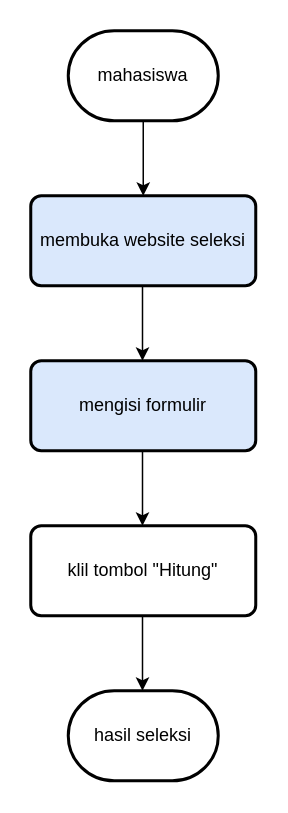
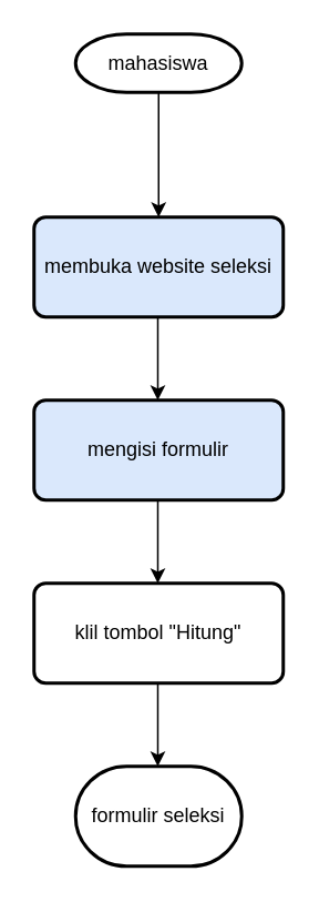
- <mxCell id="2" value="mahasiswa" style="strokeWidth=2;html=1;shape=mxgraph.flowchart.terminator;whiteSpace=wrap;" vertex="1" parent="1"><mxGeometry x="45" y="20" width="100" height="60" as="geometry" /></mxCell>
+ <mxCell id="2" value="mahasiswa" style="strokeWidth=2;html=1;shape=mxgraph.flowchart.terminator;whiteSpace=wrap;" vertex="1" parent="1"><mxGeometry x="45" y="20" width="100" height="35" as="geometry" /></mxCell>
- <mxCell id="6" value="hasil seleksi" style="strokeWidth=2;html=1;shape=mxgraph.flowchart.terminator;whiteSpace=wrap;" vertex="1" parent="1"><mxGeometry x="45" y="460" width="100" height="60" as="geometry" /></mxCell>
+ <mxCell id="6" value="formulir seleksi" style="strokeWidth=2;html=1;shape=mxgraph.flowchart.terminator;whiteSpace=wrap;" vertex="1" parent="1"><mxGeometry x="45" y="460" width="100" height="60" as="geometry" /></mxCell>
